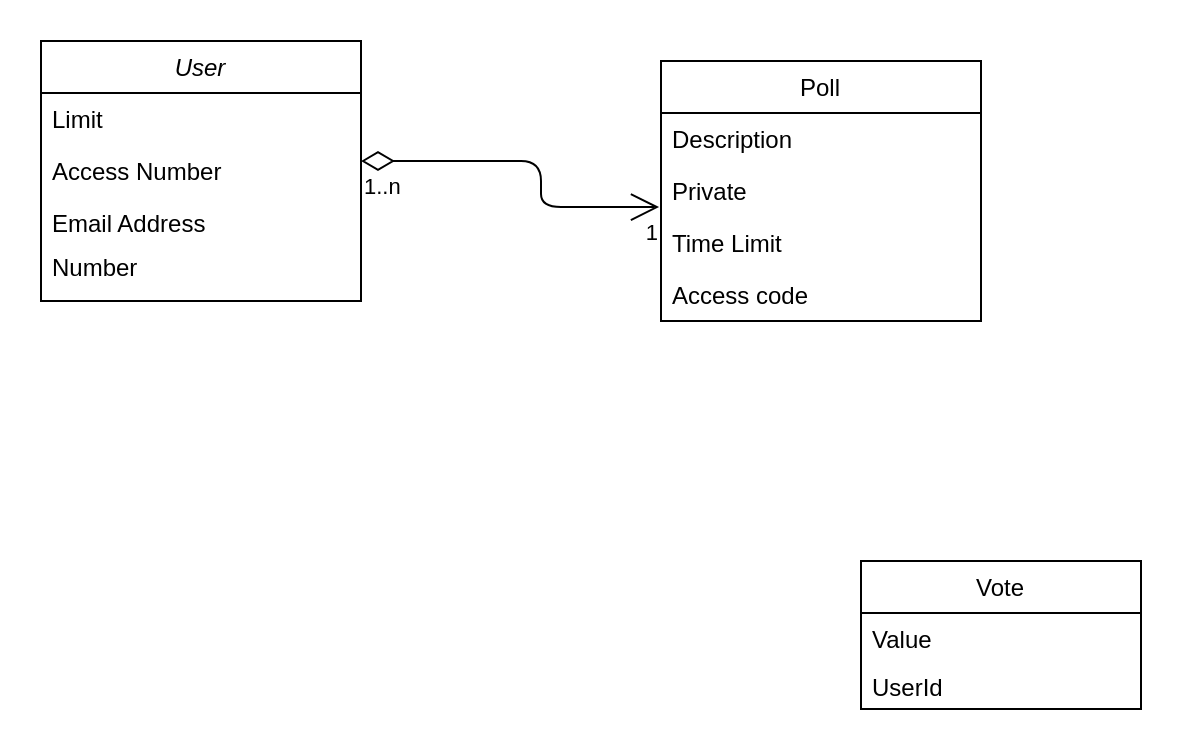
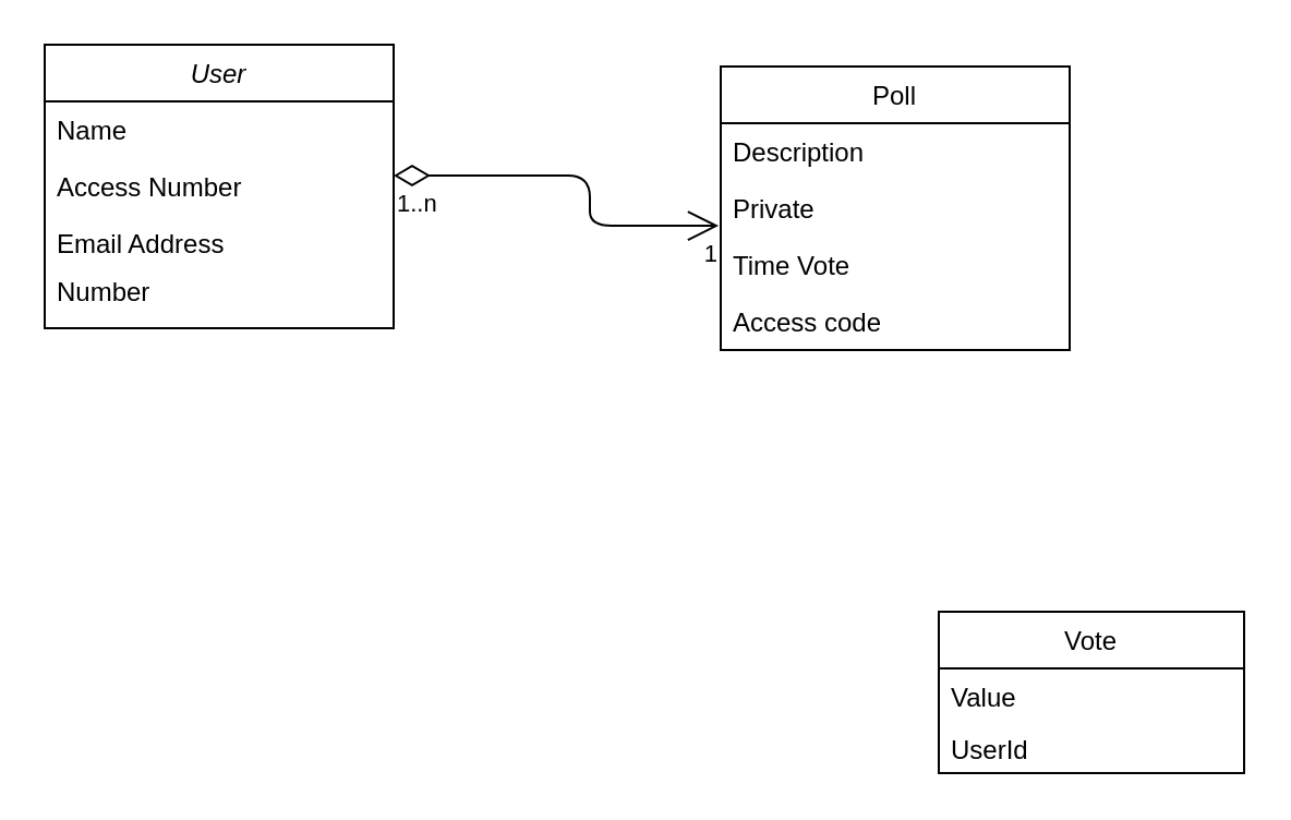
- <mxCell id="3" value="Limit" style="text;align=left;verticalAlign=top;spacingLeft=4;spacingRight=4;overflow=hidden;rotatable=0;points=[[0,0.5],[1,0.5]];portConstraint=eastwest;" parent="2" vertex="1"><mxGeometry y="26" width="160" height="26" as="geometry" /></mxCell>
+ <mxCell id="3" value="Name" style="text;align=left;verticalAlign=top;spacingLeft=4;spacingRight=4;overflow=hidden;rotatable=0;points=[[0,0.5],[1,0.5]];portConstraint=eastwest;" parent="2" vertex="1"><mxGeometry y="26" width="160" height="26" as="geometry" /></mxCell>
- <mxCell id="13" value="Time Limit&#10;" style="text;align=left;verticalAlign=top;spacingLeft=4;spacingRight=4;overflow=hidden;rotatable=0;points=[[0,0.5],[1,0.5]];portConstraint=eastwest;" parent="10" vertex="1"><mxGeometry y="78" width="160" height="26" as="geometry" /></mxCell>
+ <mxCell id="13" value="Time Vote&#10;" style="text;align=left;verticalAlign=top;spacingLeft=4;spacingRight=4;overflow=hidden;rotatable=0;points=[[0,0.5],[1,0.5]];portConstraint=eastwest;" parent="10" vertex="1"><mxGeometry y="78" width="160" height="26" as="geometry" /></mxCell>
